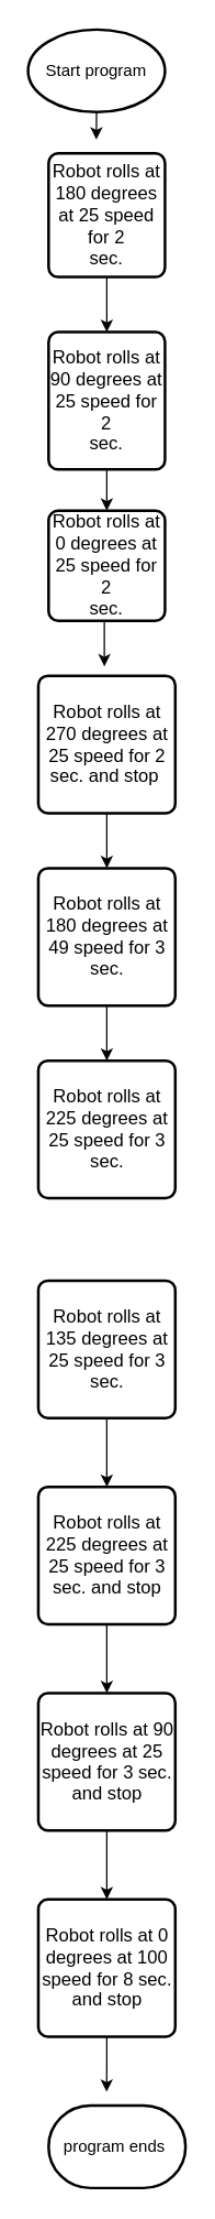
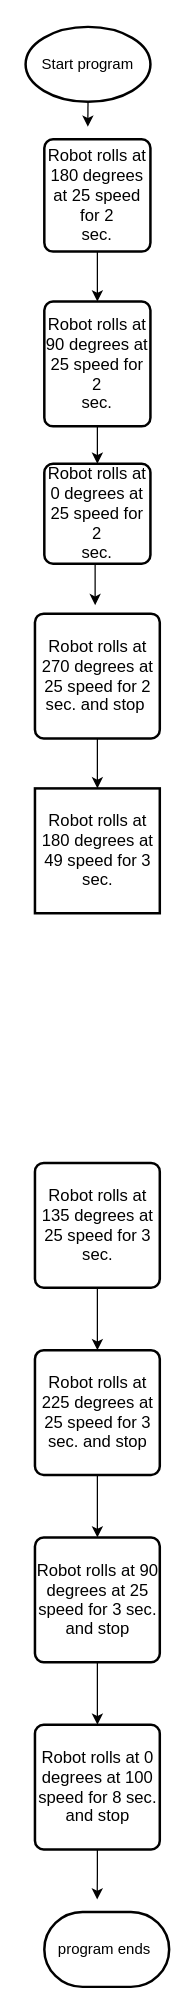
- <mxCell id="11" value="&lt;span style=&quot;font-size: 10.0pt ; font-family: &amp;#34;arial&amp;#34; , sans-serif&quot;&gt;Robot rolls at 180 degrees at 49 speed for 3 sec.&lt;/span&gt;" style="rounded=1;whiteSpace=wrap;html=1;absoluteArcSize=1;arcSize=14;strokeWidth=2;" vertex="1" parent="1"><mxGeometry x="27.5" y="630" width="100" height="100" as="geometry" /></mxCell>
+ <mxCell id="11" value="&lt;span style=&quot;font-size: 10.0pt ; font-family: &amp;#34;arial&amp;#34; , sans-serif&quot;&gt;Robot rolls at 180 degrees at 49 speed for 3 sec.&lt;/span&gt;" style="whiteSpace=wrap;html=1;absoluteArcSize=1;arcSize=14;strokeWidth=2;rounded=0;" vertex="1" parent="1"><mxGeometry x="27.5" y="630" width="100" height="100" as="geometry" /></mxCell>
- <mxCell id="10" style="edgeStyle=orthogonalEdgeStyle;rounded=0;orthogonalLoop=1;jettySize=auto;html=1;exitX=0.5;exitY=1;exitDx=0;exitDy=0;entryX=0.5;entryY=0;entryDx=0;entryDy=0;" edge="1" parent="1" source="11" target="12"><mxGeometry relative="1" as="geometry" /></mxCell>
- <mxCell id="12" value="&lt;span style=&quot;font-size: 10.0pt ; font-family: &amp;#34;arial&amp;#34; , sans-serif&quot;&gt;Robot rolls at 225 degrees at 25 speed for 3 sec.&lt;/span&gt;" style="rounded=1;whiteSpace=wrap;html=1;absoluteArcSize=1;arcSize=14;strokeWidth=2;" vertex="1" parent="1"><mxGeometry x="27.5" y="770" width="100" height="100" as="geometry" /></mxCell>
